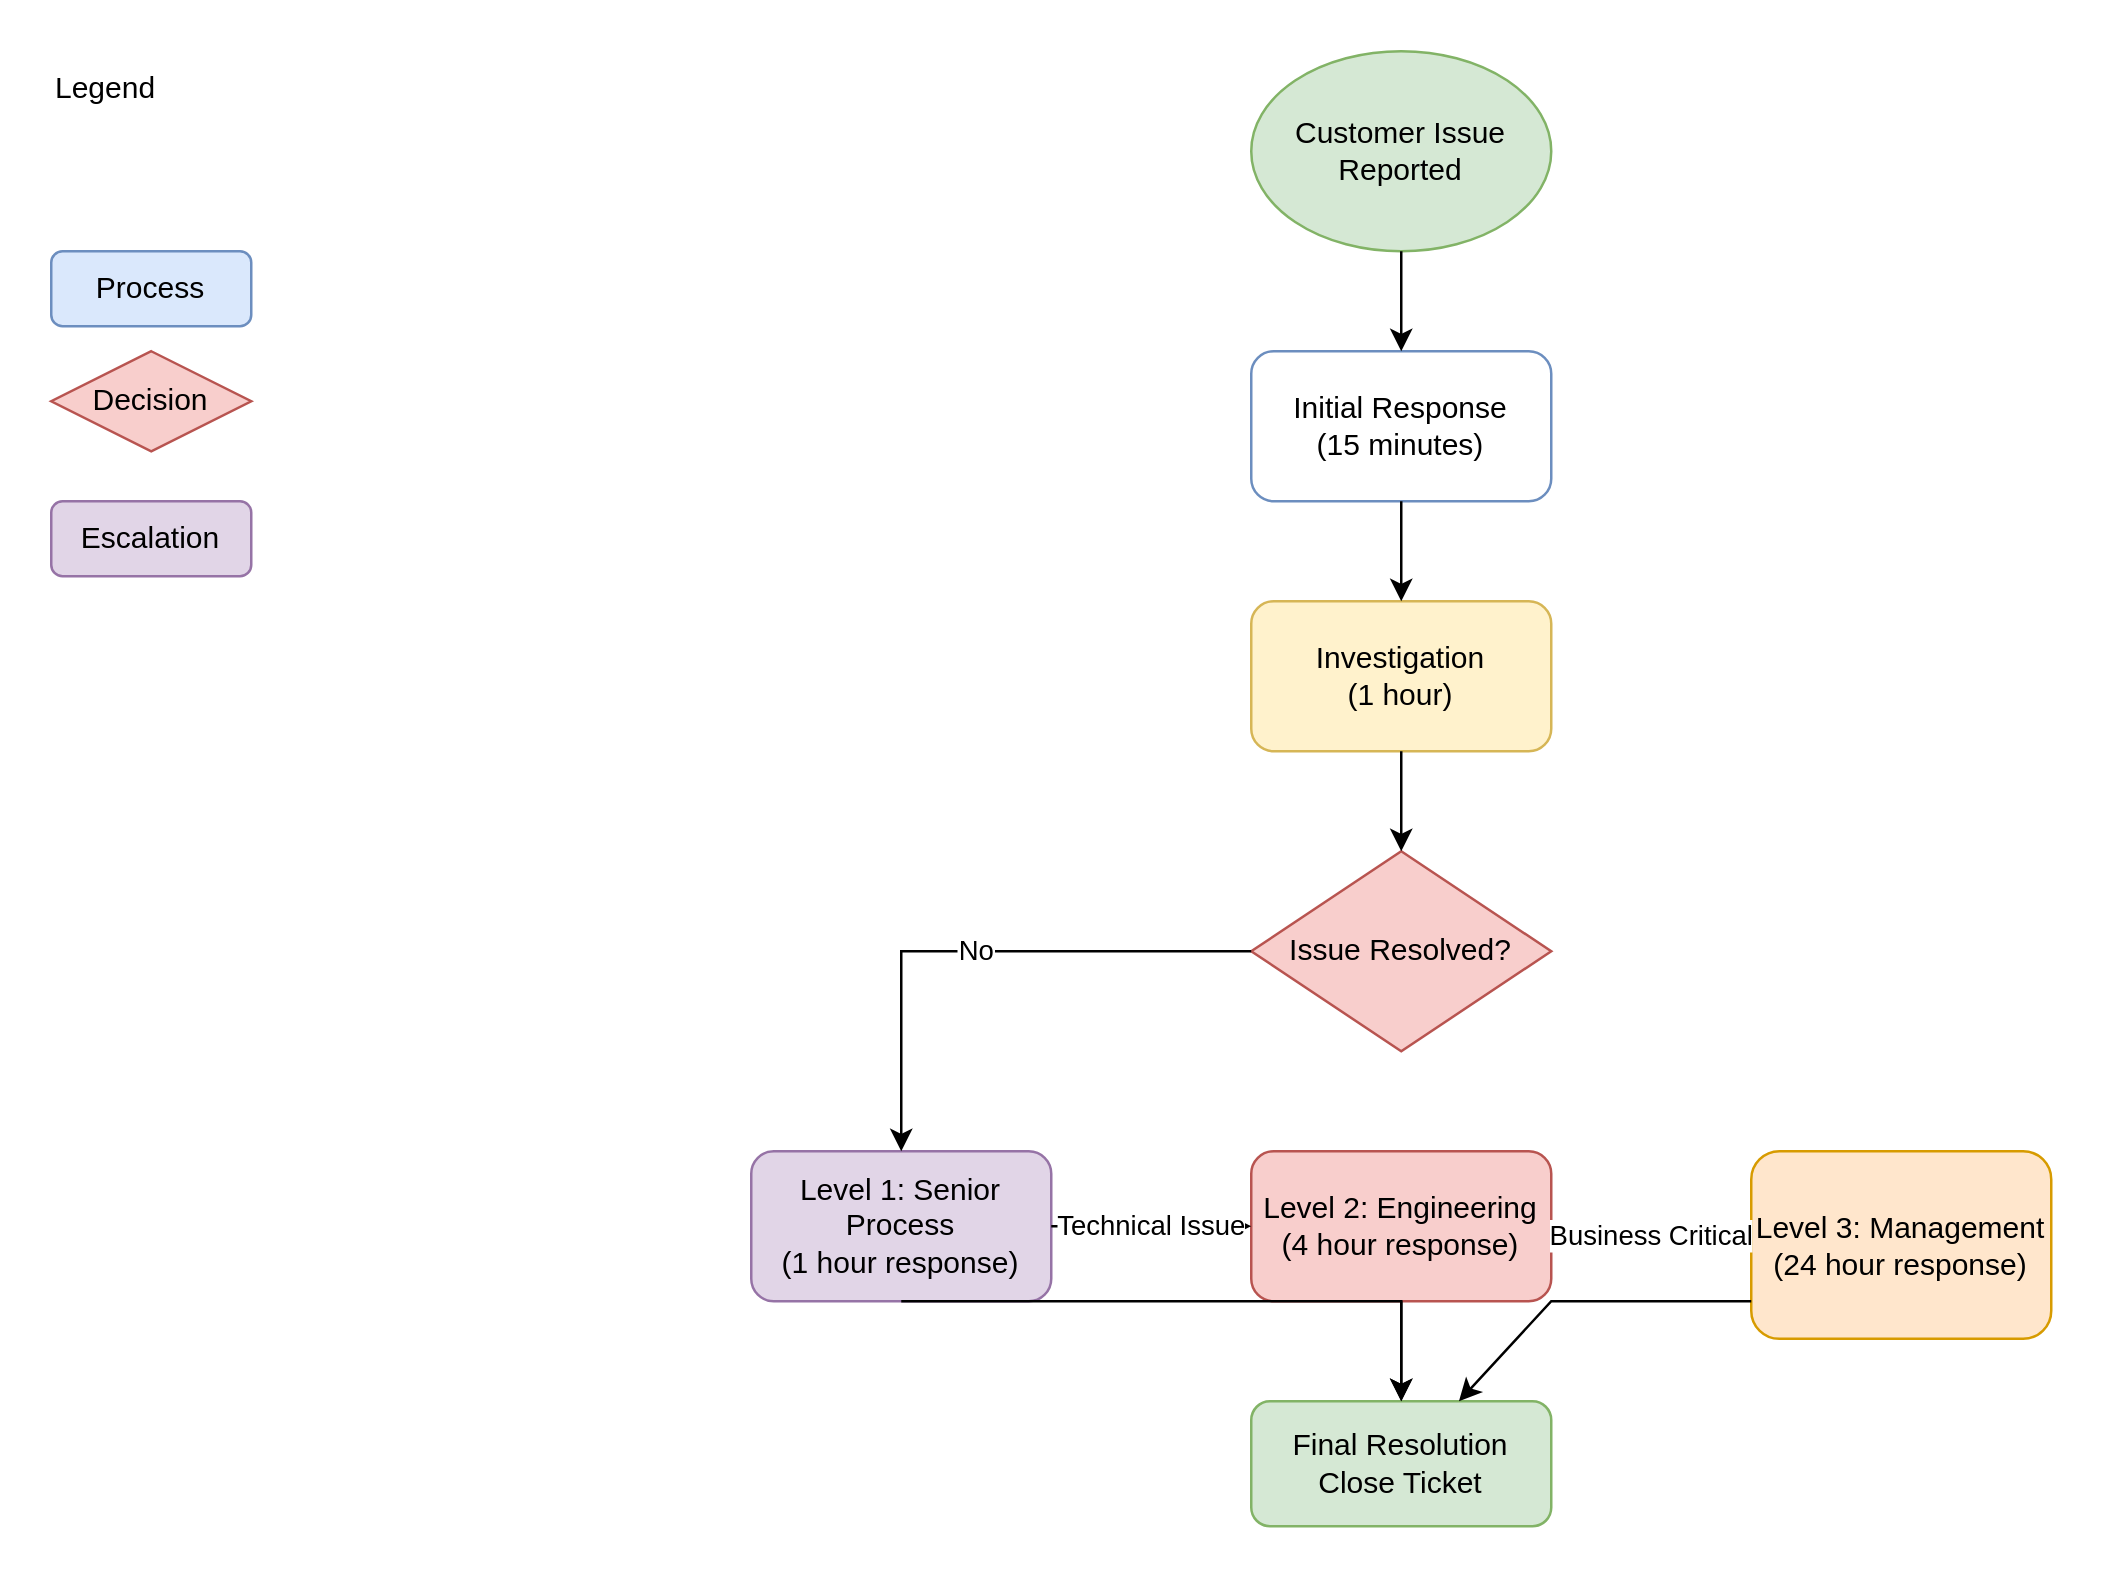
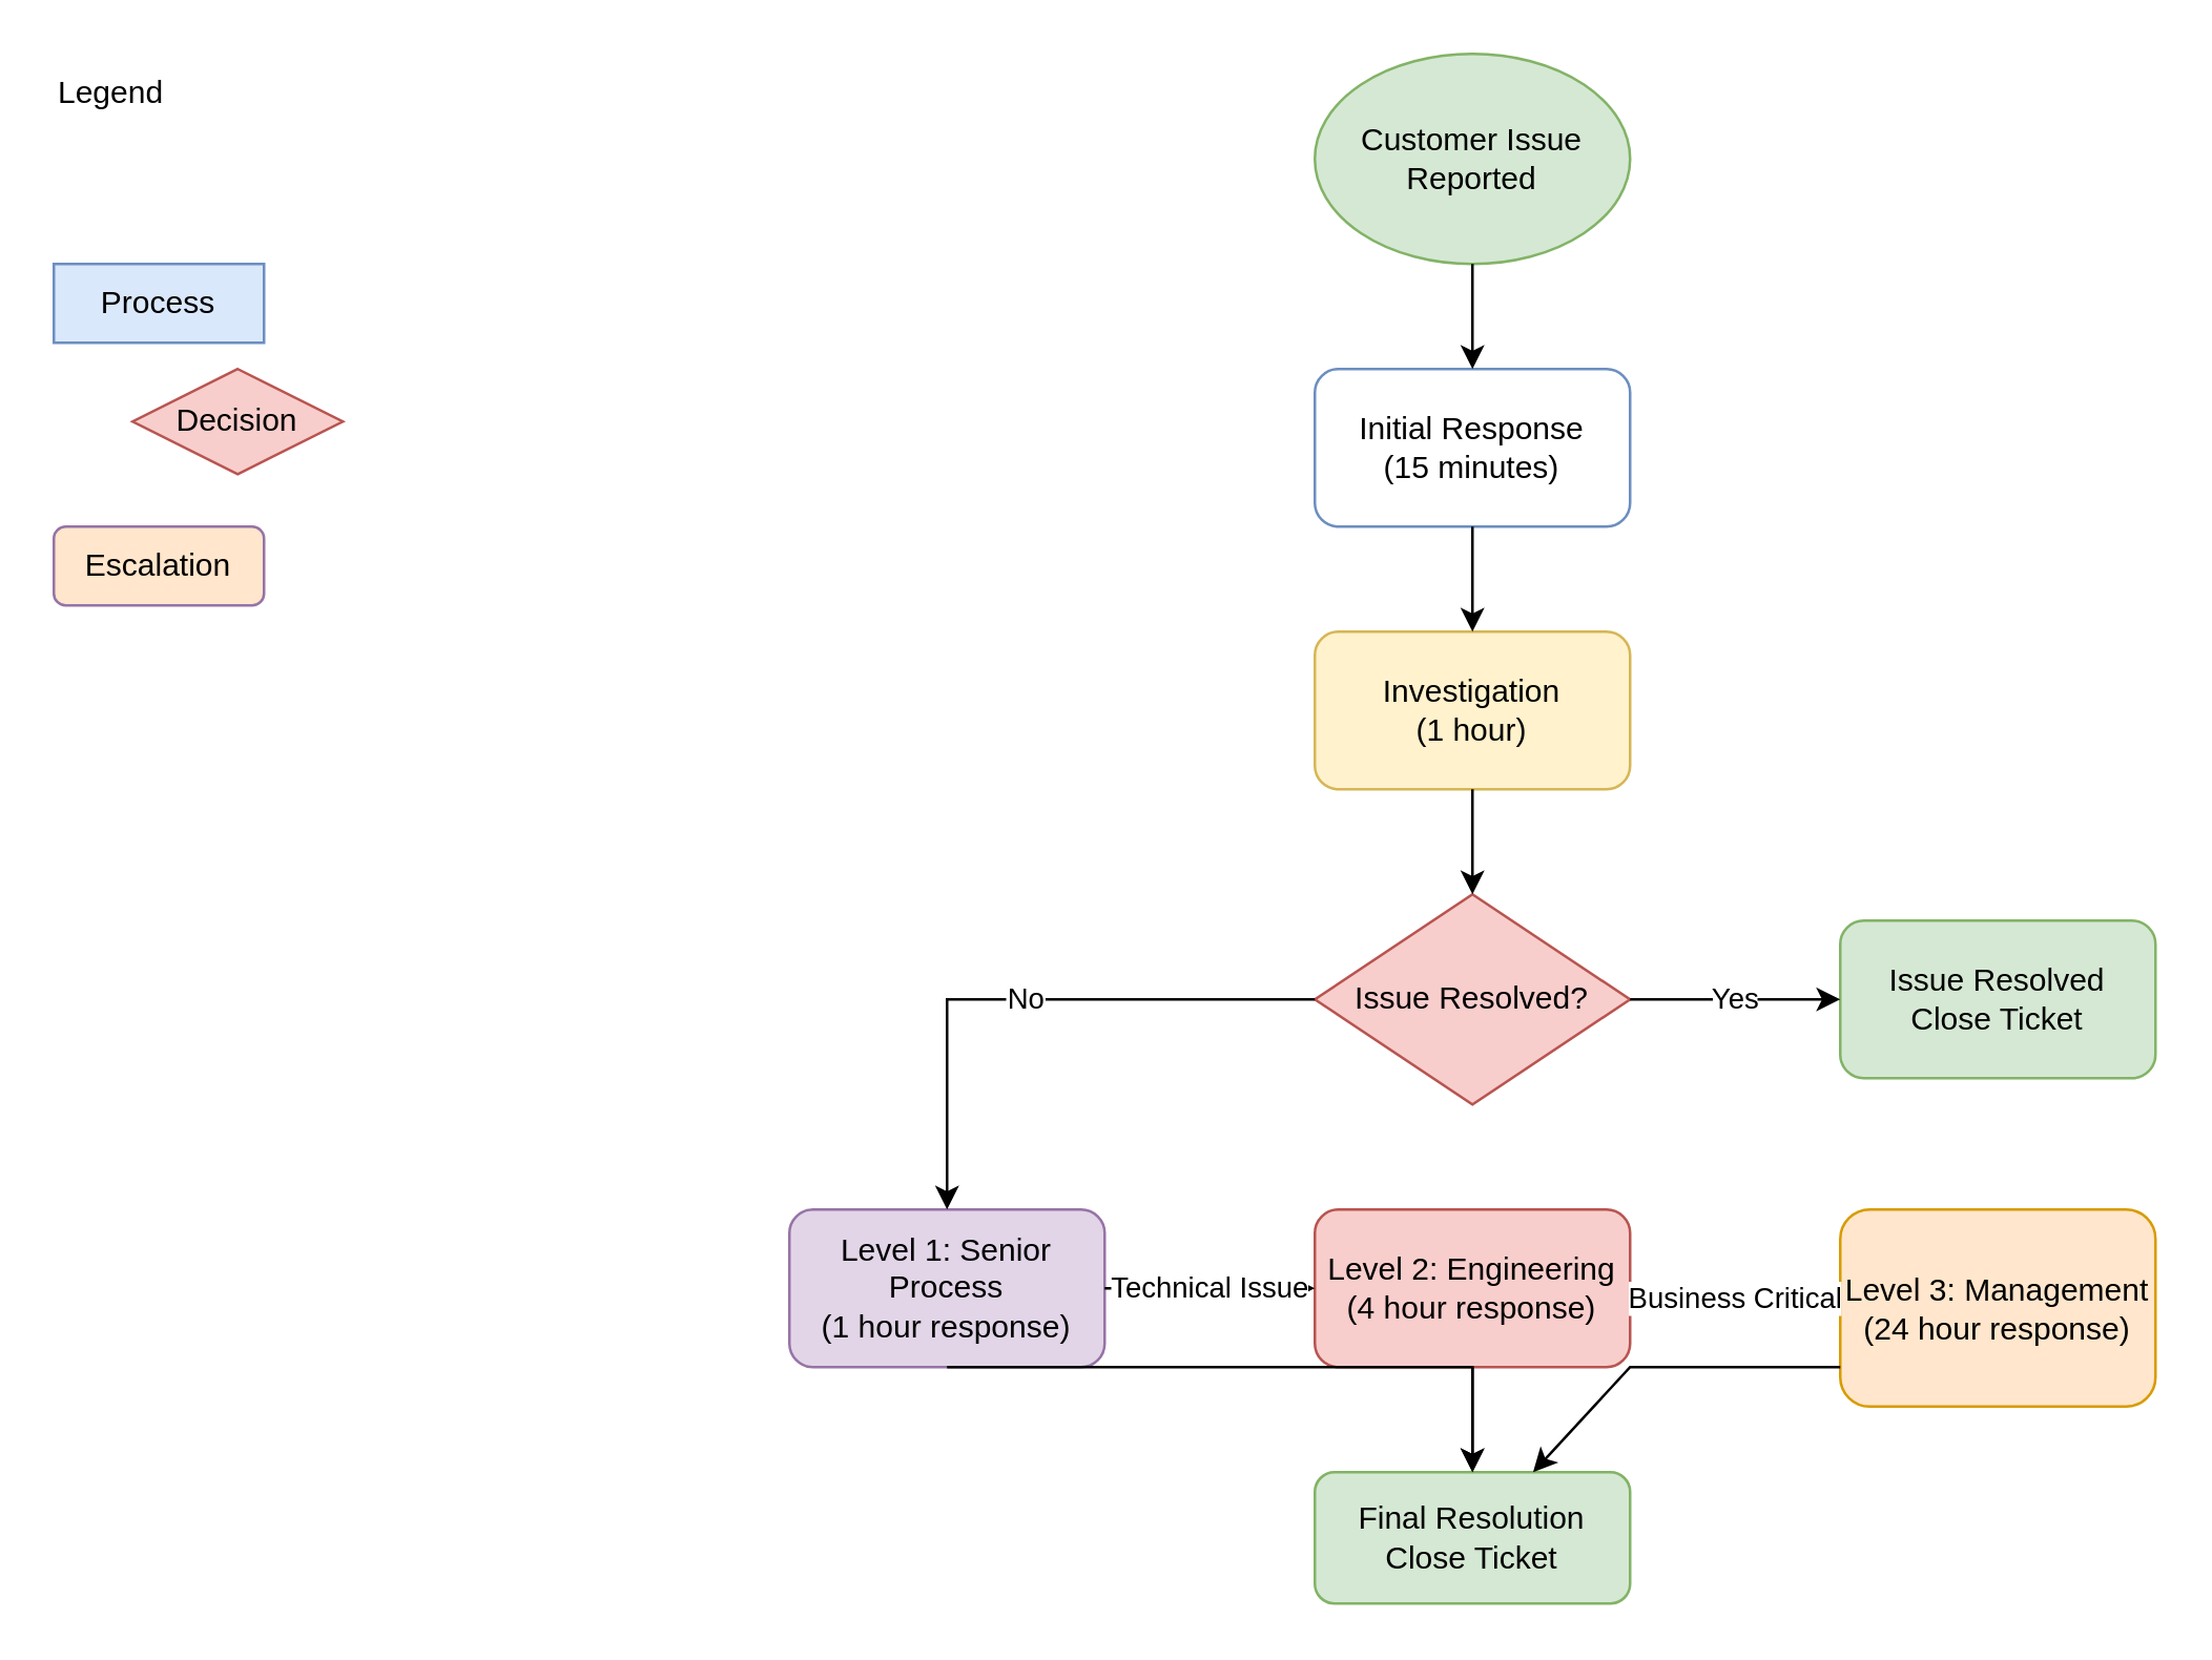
- <mxCell id="22" value="Process" style="rounded=1;whiteSpace=wrap;html=1;fillColor=#dae8fc;strokeColor=#6c8ebf;" vertex="1" parent="1"><mxGeometry x="20" y="100" width="80" height="30" as="geometry" /></mxCell>
+ <mxCell id="22" value="Process" style="whiteSpace=wrap;html=1;fillColor=#dae8fc;strokeColor=#6c8ebf;rounded=0;" vertex="1" parent="1"><mxGeometry x="20" y="100" width="80" height="30" as="geometry" /></mxCell>
- <mxCell id="23" value="Decision" style="rhombus;whiteSpace=wrap;html=1;fillColor=#f8cecc;strokeColor=#b85450;" vertex="1" parent="1"><mxGeometry x="20" y="140" width="80" height="40" as="geometry" /></mxCell>
+ <mxCell id="23" value="Decision" style="rhombus;whiteSpace=wrap;html=1;fillColor=#f8cecc;strokeColor=#b85450;" vertex="1" parent="1"><mxGeometry x="50" y="140" width="80" height="40" as="geometry" /></mxCell>
- <mxCell id="24" value="Escalation" style="rounded=1;whiteSpace=wrap;html=1;fillColor=#e1d5e7;strokeColor=#9673a6;" vertex="1" parent="1"><mxGeometry x="20" y="200" width="80" height="30" as="geometry" /></mxCell>
+ <mxCell id="24" value="Escalation" style="rounded=1;whiteSpace=wrap;html=1;fillColor=#ffe6cc;strokeColor=#9673a6;" vertex="1" parent="1"><mxGeometry x="20" y="200" width="80" height="30" as="geometry" /></mxCell>
+ <mxCell id="14" value="Yes" style="endArrow=classic;html=1;rounded=0;" edge="1" parent="1" source="5" target="6"><mxGeometry width="50" height="50" relative="1" as="geometry"><mxPoint x="620" y="380" as="sourcePoint" /><mxPoint x="700" y="380" as="targetPoint" /></mxGeometry></mxCell>
+ <mxCell id="6" value="Issue Resolved&lt;br&gt;Close Ticket" style="rounded=1;whiteSpace=wrap;html=1;fillColor=#d5e8d4;strokeColor=#82b366;" vertex="1" parent="1"><mxGeometry x="700" y="350" width="120" height="60" as="geometry" /></mxCell>
